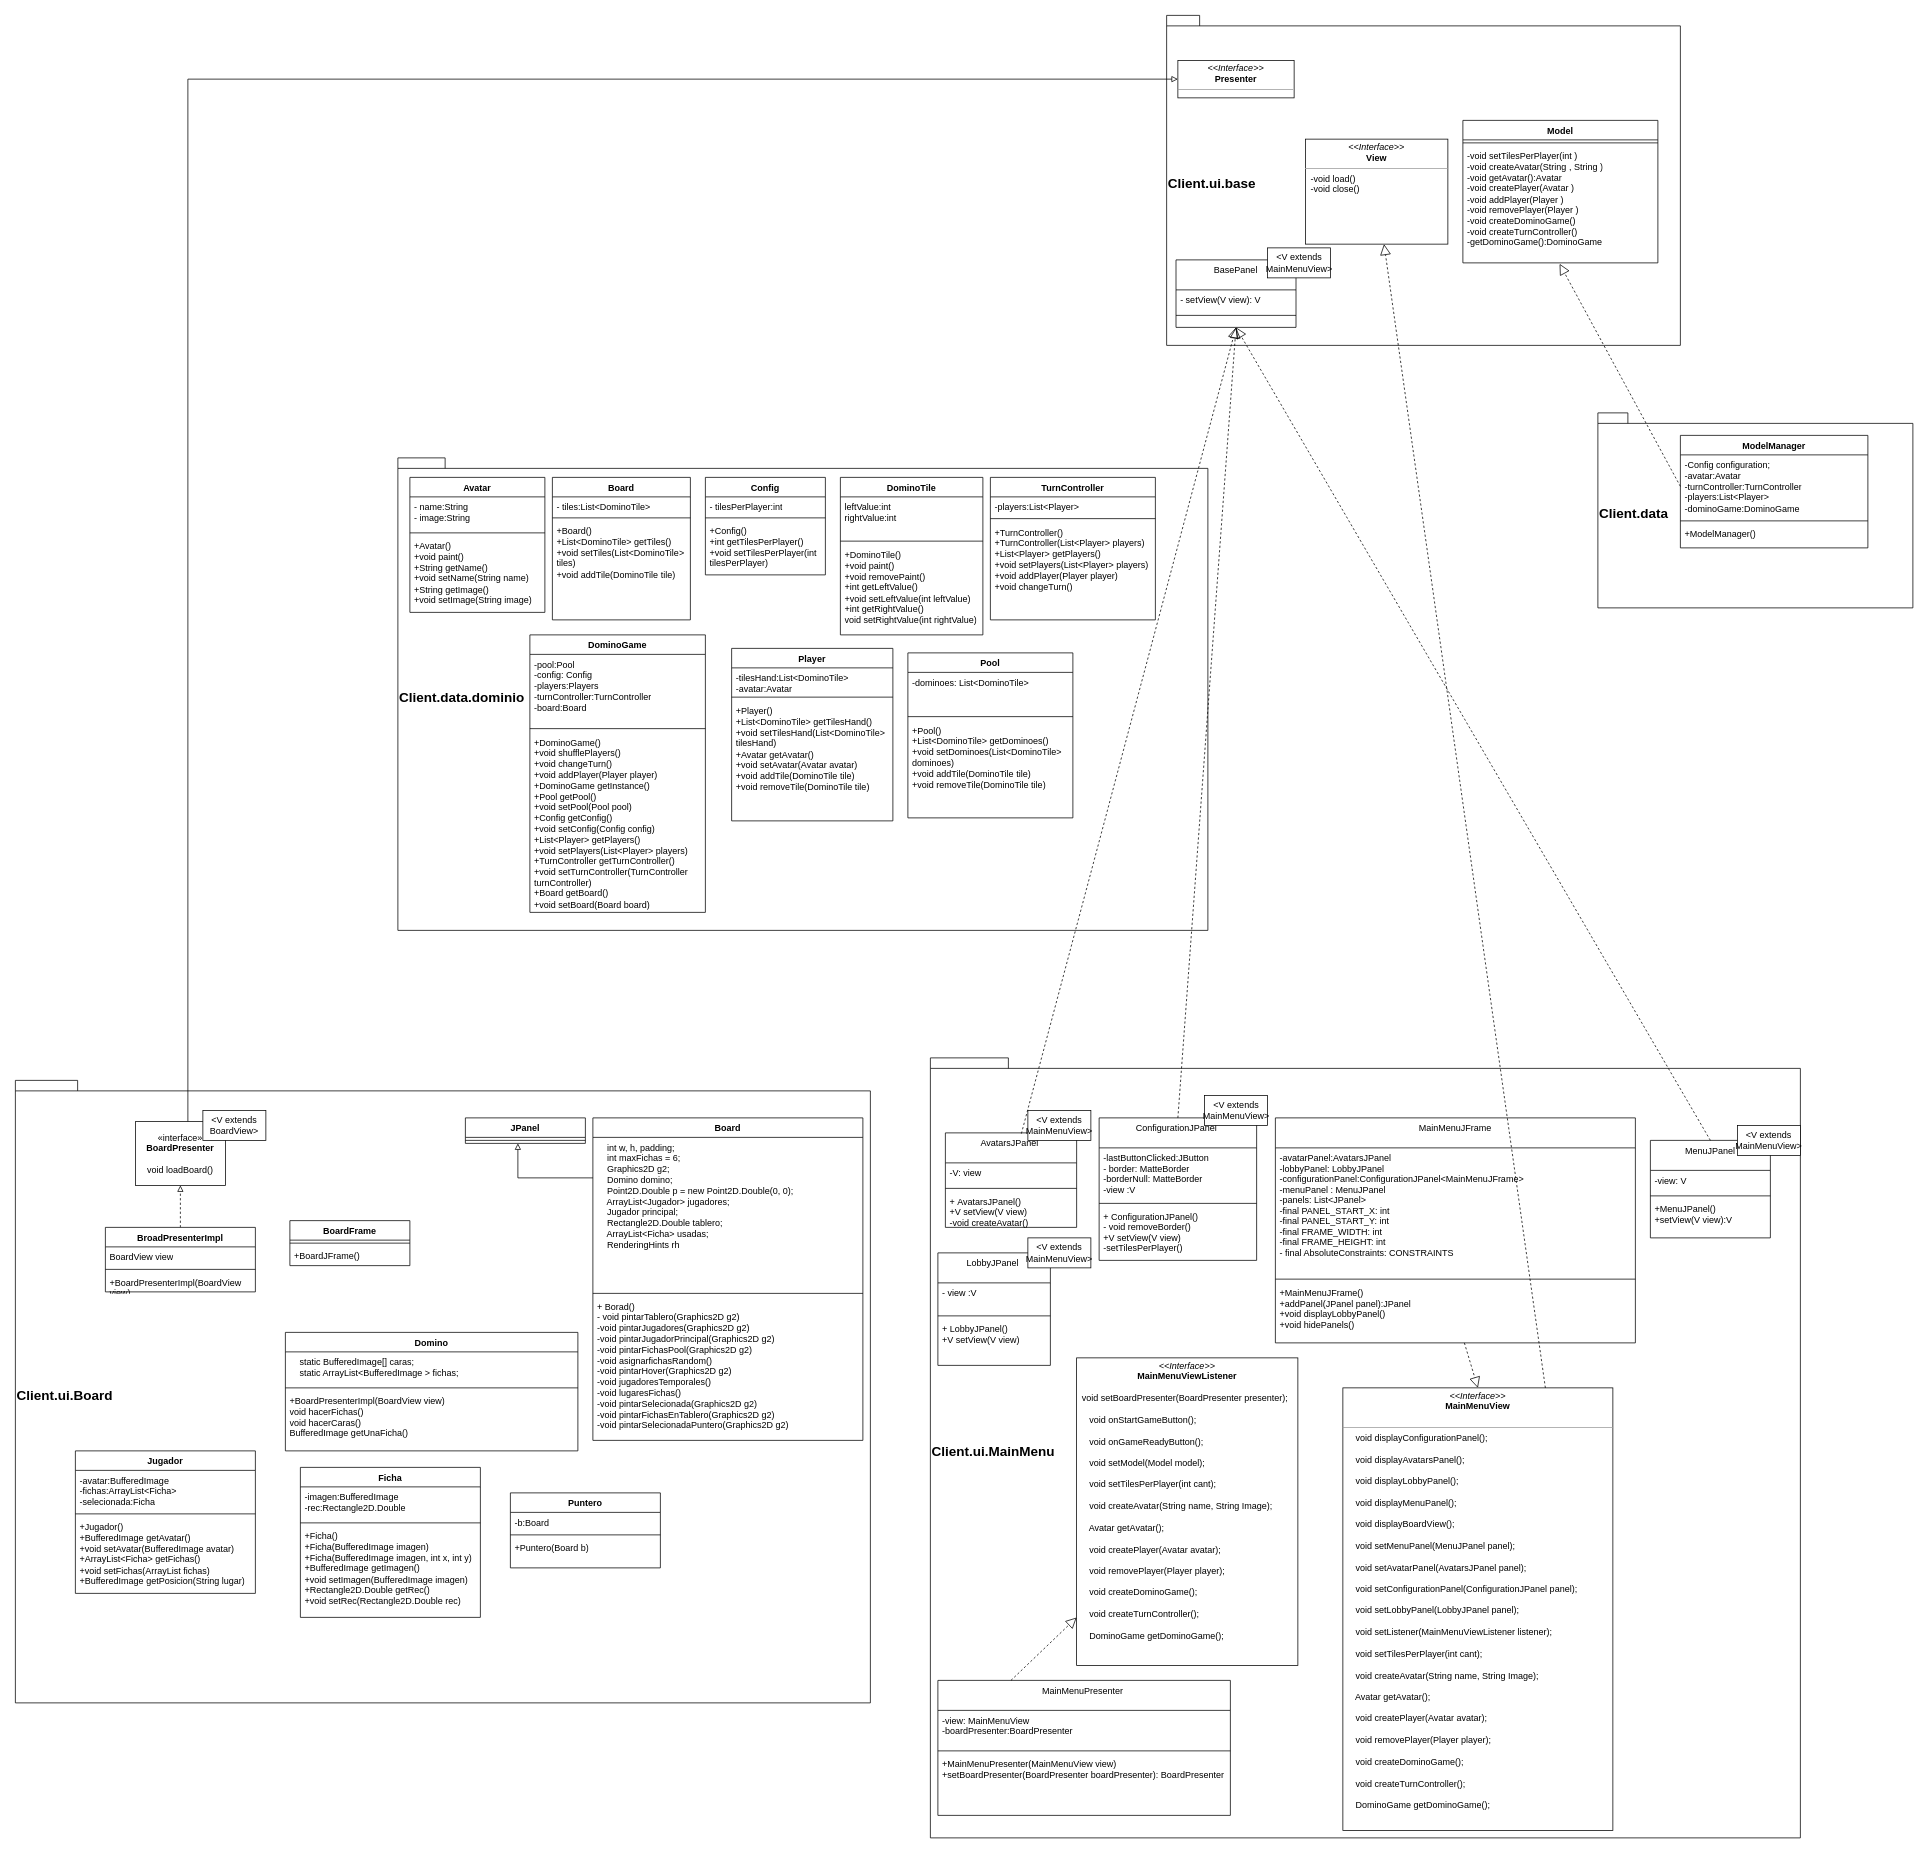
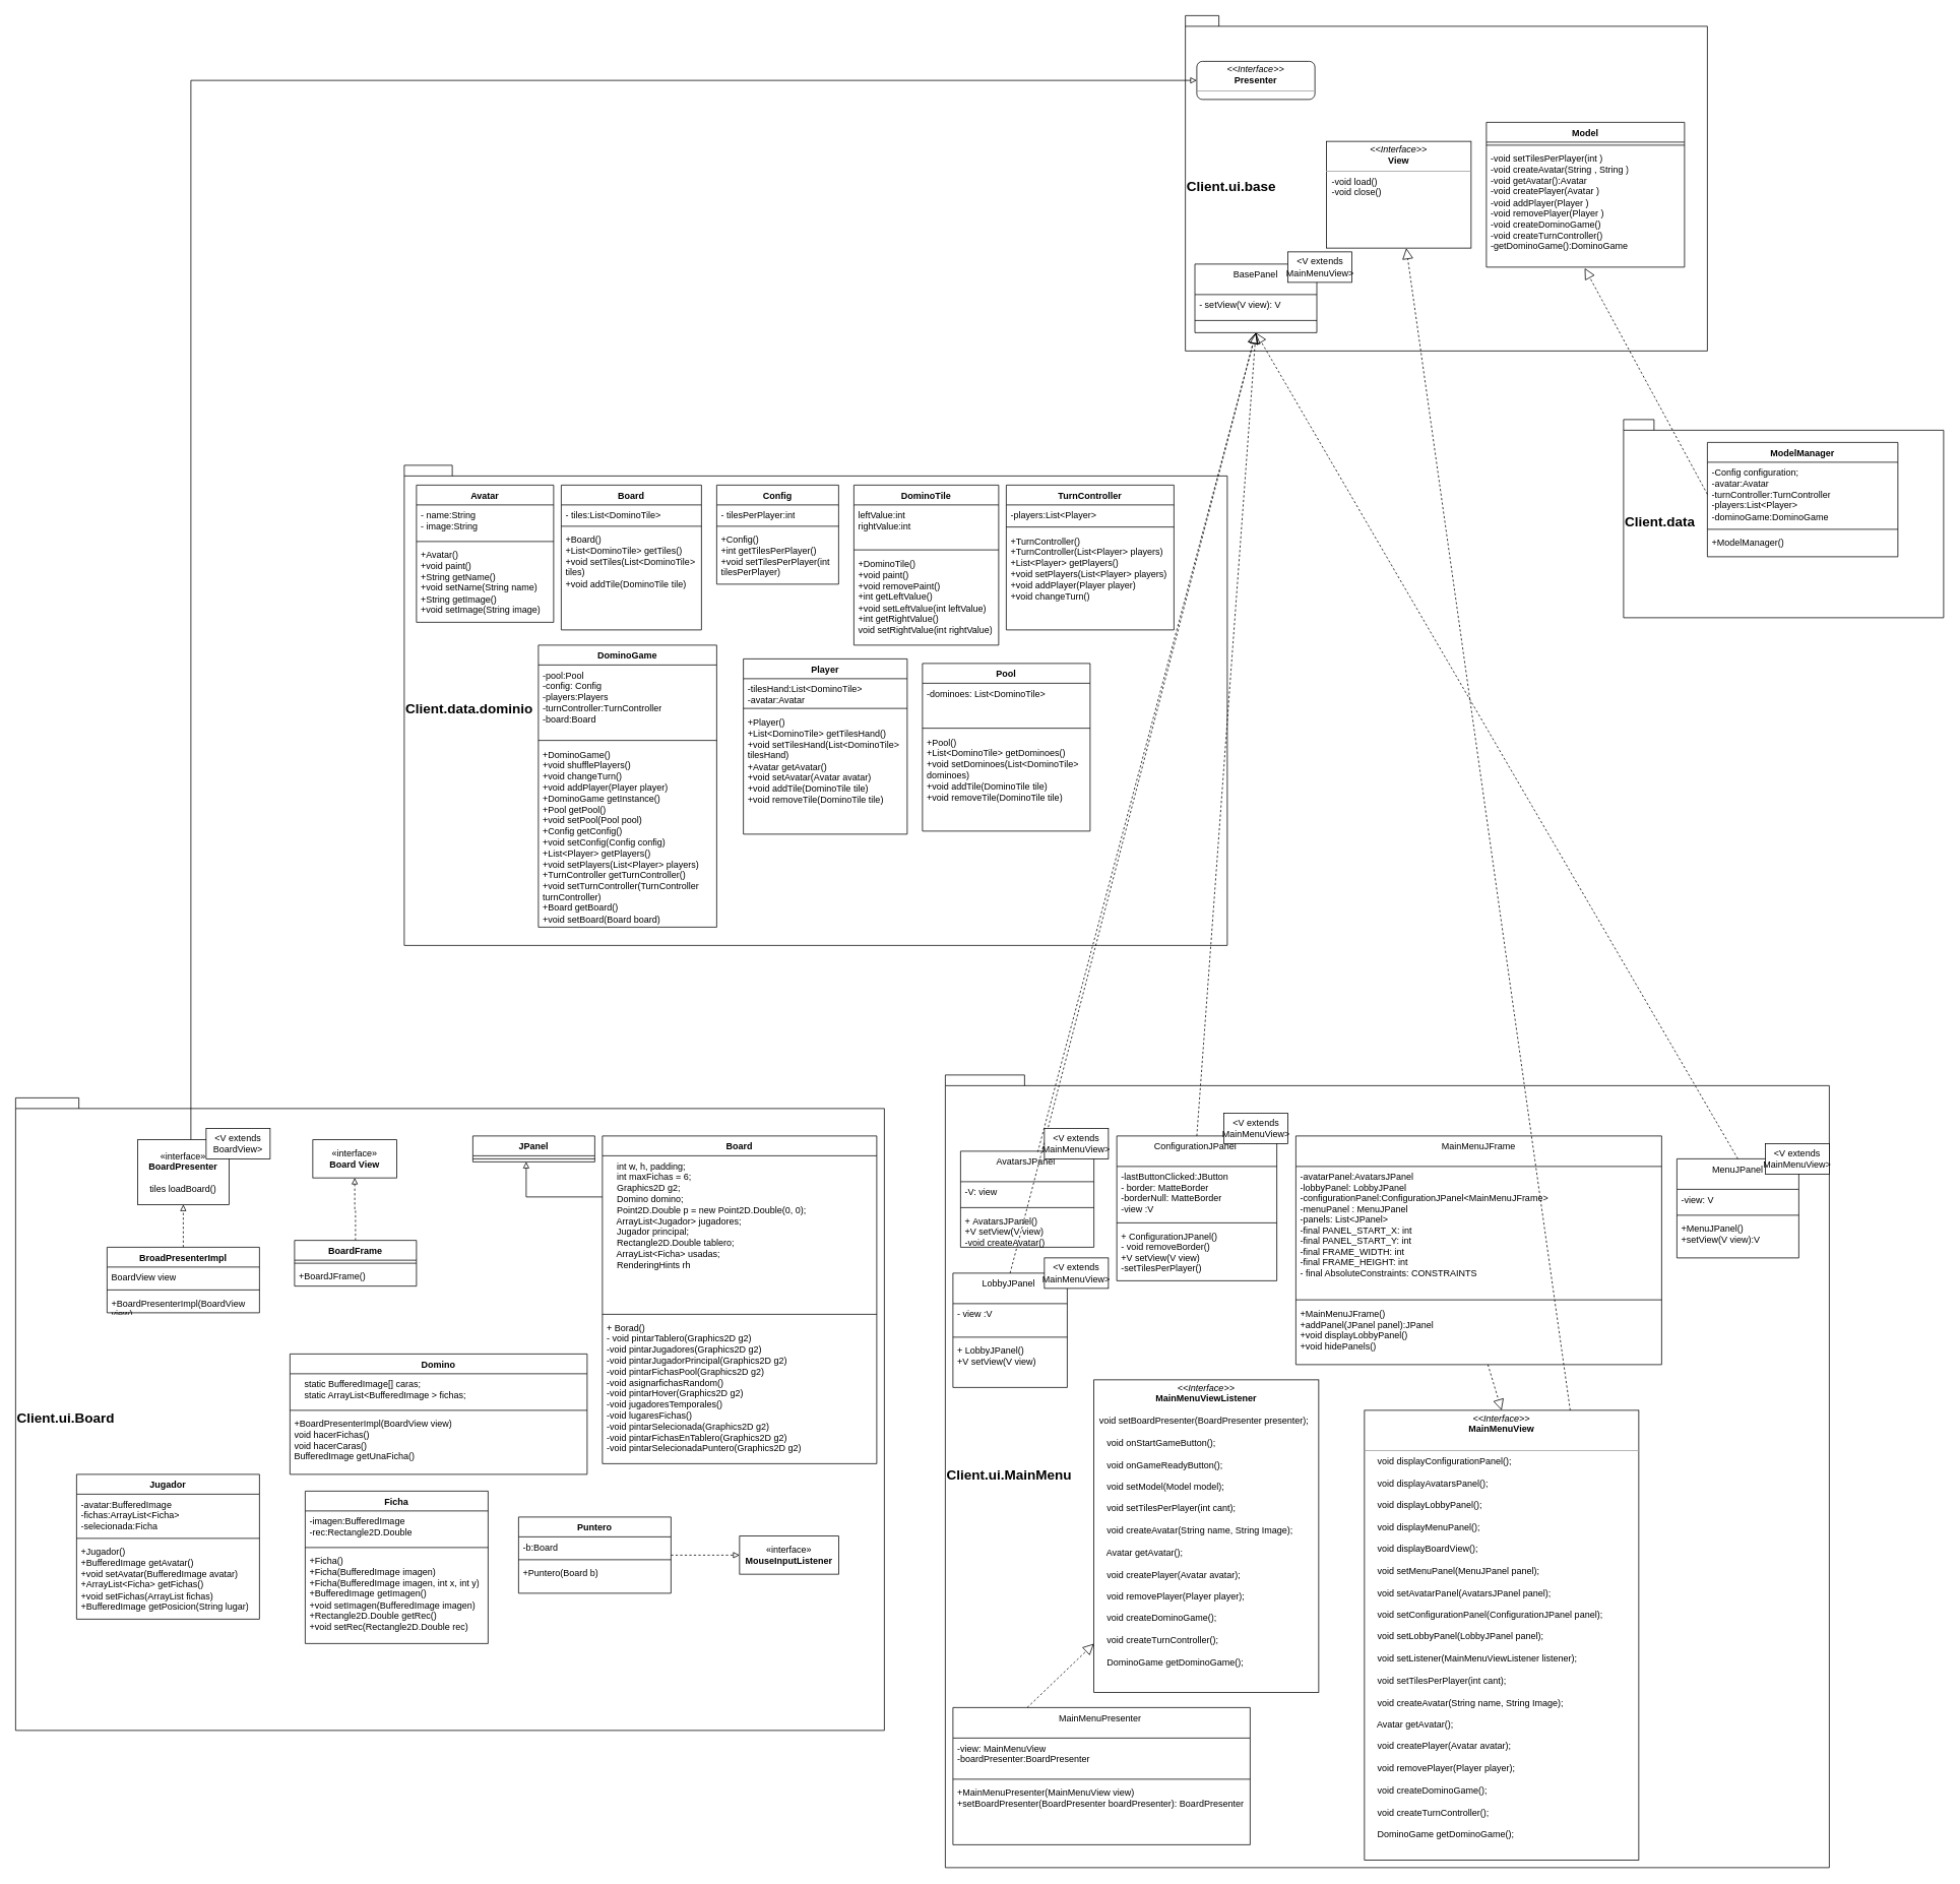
- <mxCell id="36" value="&lt;p style=&quot;margin:0px;margin-top:4px;text-align:center;&quot;&gt;&lt;i&gt;&amp;lt;&amp;lt;Interface&amp;gt;&amp;gt;&lt;/i&gt;&lt;br&gt;&lt;b&gt;Presenter&lt;/b&gt;&lt;/p&gt;&lt;hr size=&quot;1&quot;&gt;&lt;p style=&quot;margin:0px;margin-left:4px;&quot;&gt;&lt;/p&gt;&lt;p style=&quot;margin:0px;margin-left:4px;&quot;&gt;&lt;br&gt;&lt;/p&gt;" style="verticalAlign=top;align=left;overflow=fill;fontSize=12;fontFamily=Helvetica;html=1;whiteSpace=wrap;" parent="1" vertex="1"><mxGeometry x="1570" y="80" width="155" height="50" as="geometry" /></mxCell>
+ <mxCell id="36" value="&lt;p style=&quot;margin:0px;margin-top:4px;text-align:center;&quot;&gt;&lt;i&gt;&amp;lt;&amp;lt;Interface&amp;gt;&amp;gt;&lt;/i&gt;&lt;br&gt;&lt;b&gt;Presenter&lt;/b&gt;&lt;/p&gt;&lt;hr size=&quot;1&quot;&gt;&lt;p style=&quot;margin:0px;margin-left:4px;&quot;&gt;&lt;/p&gt;&lt;p style=&quot;margin:0px;margin-left:4px;&quot;&gt;&lt;br&gt;&lt;/p&gt;" style="verticalAlign=top;align=left;overflow=fill;fontSize=12;fontFamily=Helvetica;html=1;whiteSpace=wrap;rounded=1;" parent="1" vertex="1"><mxGeometry x="1570" y="80" width="155" height="50" as="geometry" /></mxCell>
+ <mxCell id="46" value="" style="endArrow=block;dashed=1;endFill=0;endSize=12;html=1;rounded=0;exitX=0.5;exitY=0;exitDx=0;exitDy=0;entryX=0.5;entryY=1;entryDx=0;entryDy=0;" parent="1" source="14" target="33" edge="1"><mxGeometry width="160" relative="1" as="geometry"><mxPoint x="1470" y="1680" as="sourcePoint" /><mxPoint x="1630" y="1680" as="targetPoint" /></mxGeometry></mxCell>
+ <mxCell id="88" value="«interface»&lt;br&gt;&lt;b&gt;Board View&lt;/b&gt;" style="html=1;whiteSpace=wrap;" parent="1" vertex="1"><mxGeometry x="410" y="1495" width="110" height="50" as="geometry" /></mxCell>
- <mxCell id="109" value="«interface»&lt;br&gt;&lt;b&gt;BoardPresenter&lt;/b&gt;&lt;br&gt;&lt;br&gt;void loadBoard()" style="html=1;whiteSpace=wrap;" parent="1" vertex="1"><mxGeometry x="180" y="1495" width="120" height="85" as="geometry" /></mxCell>
+ <mxCell id="109" value="«interface»&lt;br&gt;&lt;b&gt;BoardPresenter&lt;/b&gt;&lt;br&gt;&lt;br&gt;tiles loadBoard()" style="html=1;whiteSpace=wrap;" parent="1" vertex="1"><mxGeometry x="180" y="1495" width="120" height="85" as="geometry" /></mxCell>
+ <mxCell id="99" style="edgeStyle=orthogonalEdgeStyle;rounded=0;orthogonalLoop=1;jettySize=auto;html=1;dashed=1;endArrow=block;endFill=0;" parent="1" source="100" target="88" edge="1"><mxGeometry relative="1" as="geometry" /></mxCell>
+ <mxCell id="103" style="edgeStyle=orthogonalEdgeStyle;rounded=0;orthogonalLoop=1;jettySize=auto;html=1;endArrow=block;endFill=0;dashed=1;" parent="1" source="104" target="128" edge="1"><mxGeometry relative="1" as="geometry" /></mxCell>
+ <mxCell id="128" value="«interface»&lt;br&gt;&lt;b&gt;MouseInputListener&lt;/b&gt;" style="html=1;whiteSpace=wrap;" parent="1" vertex="1"><mxGeometry x="970" y="2015" width="130" height="50" as="geometry" /></mxCell>
